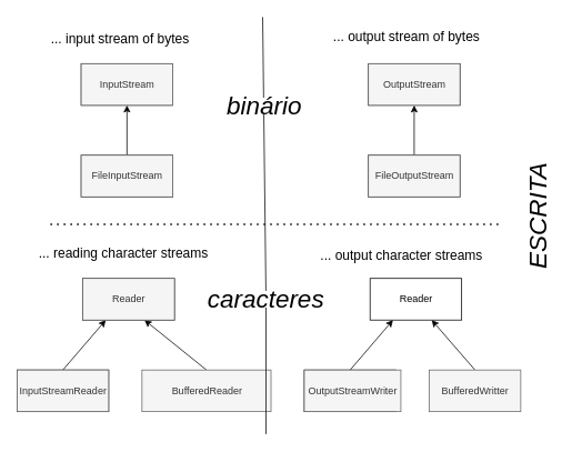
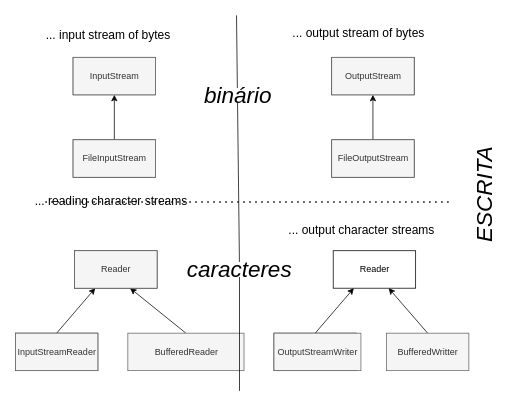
- <mxCell id="25" value="... output stream of bytes" style="text;html=1;strokeColor=none;fillColor=none;align=center;verticalAlign=middle;whiteSpace=wrap;rounded=0;fontSize=16;" vertex="1" parent="1"><mxGeometry x="393" y="33" width="190" height="20" as="geometry" /></mxCell>
+ <mxCell id="25" value="... output stream of bytes" style="text;html=1;strokeColor=none;fillColor=none;align=center;verticalAlign=middle;whiteSpace=wrap;rounded=0;fontSize=16;" vertex="1" parent="1"><mxGeometry x="383" y="33" width="190" height="20" as="geometry" /></mxCell>
- <mxCell id="12" value="... reading character streams" style="text;html=1;strokeColor=none;fillColor=none;align=center;verticalAlign=middle;whiteSpace=wrap;rounded=0;fontSize=16;" vertex="1" parent="1"><mxGeometry x="28" y="293" width="240" height="20" as="geometry" /></mxCell>
+ <mxCell id="12" value="... reading character streams" style="text;html=1;strokeColor=none;fillColor=none;align=center;verticalAlign=middle;whiteSpace=wrap;rounded=0;fontSize=16;" vertex="1" parent="1"><mxGeometry x="28" y="258" width="240" height="20" as="geometry" /></mxCell>
